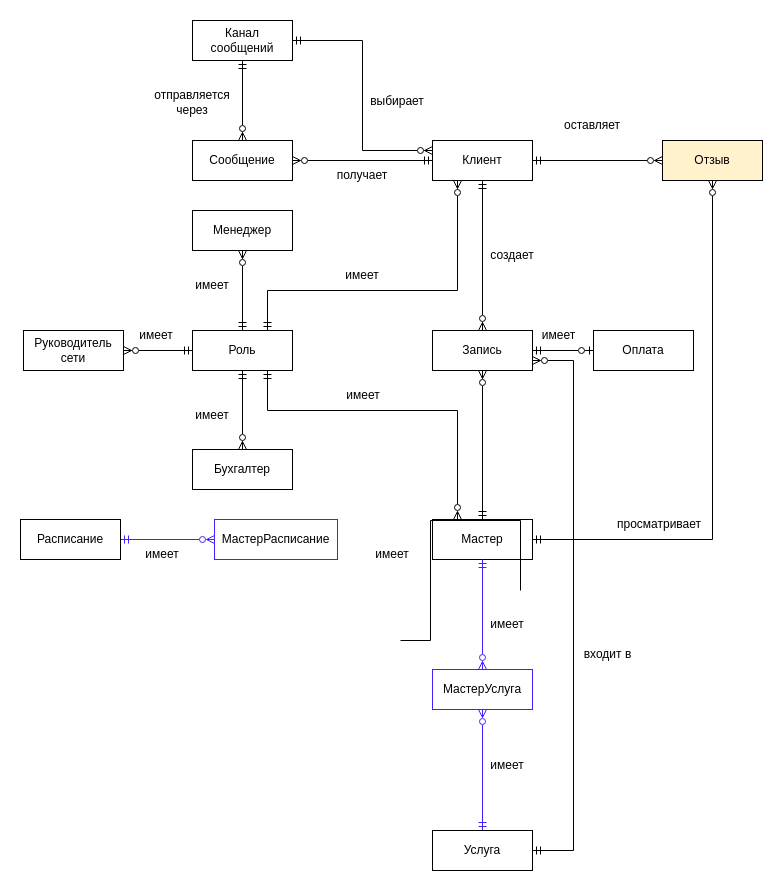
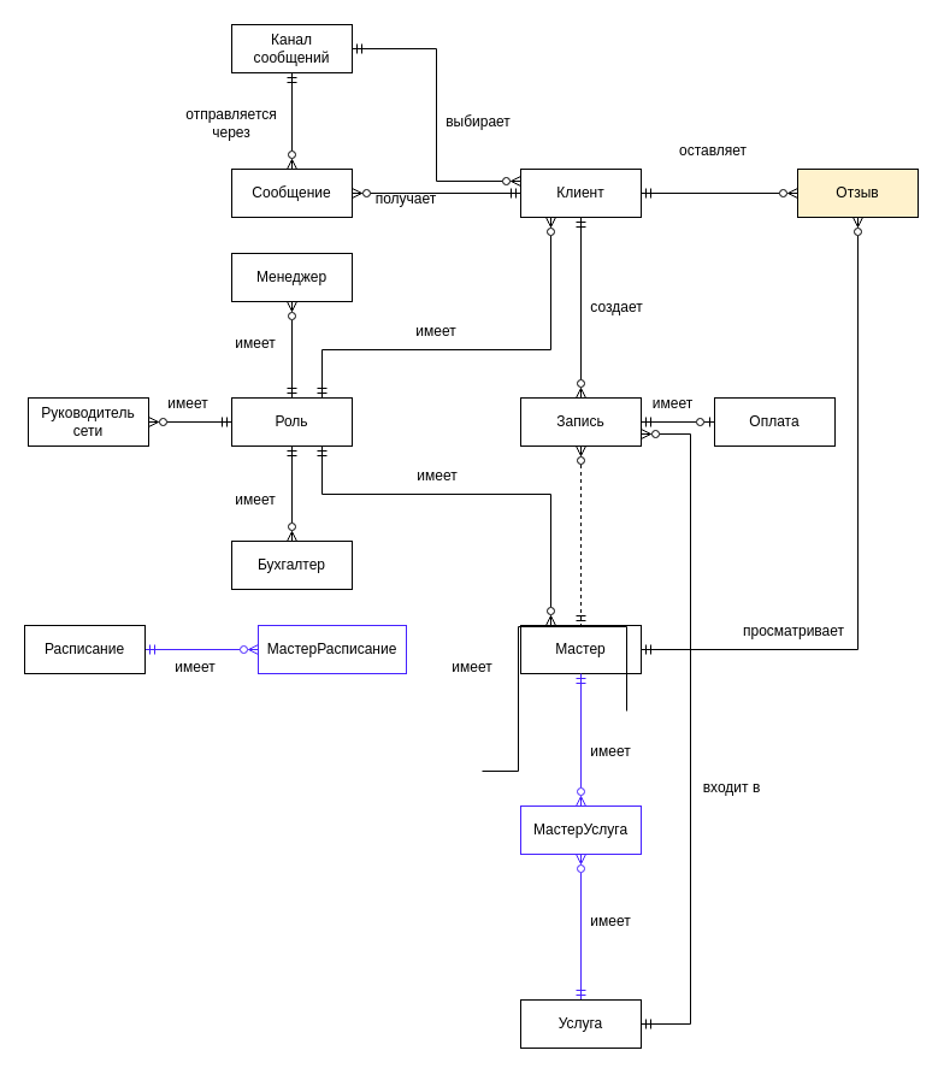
- <mxCell id="39" value="получает" style="text;html=1;align=center;verticalAlign=middle;whiteSpace=wrap;rounded=0;" parent="1" vertex="1"><mxGeometry x="332" y="160" width="60" height="30" as="geometry" /></mxCell>
+ <mxCell id="39" value="получает" style="text;html=1;align=center;verticalAlign=middle;whiteSpace=wrap;rounded=0;" parent="1" vertex="1"><mxGeometry x="307" y="150" width="60" height="30" as="geometry" /></mxCell>
- <mxCell id="20" style="edgeStyle=orthogonalEdgeStyle;rounded=0;orthogonalLoop=1;jettySize=auto;html=1;startArrow=ERzeroToMany;startFill=0;endArrow=ERmandOne;endFill=0;" parent="1" source="21" target="15" edge="1"><mxGeometry relative="1" as="geometry" /></mxCell>
+ <mxCell id="20" style="edgeStyle=orthogonalEdgeStyle;rounded=0;orthogonalLoop=1;jettySize=auto;html=1;startArrow=ERzeroToMany;startFill=0;endArrow=ERmandOne;endFill=0;dashed=1;" parent="1" source="21" target="15" edge="1"><mxGeometry relative="1" as="geometry" /></mxCell>
